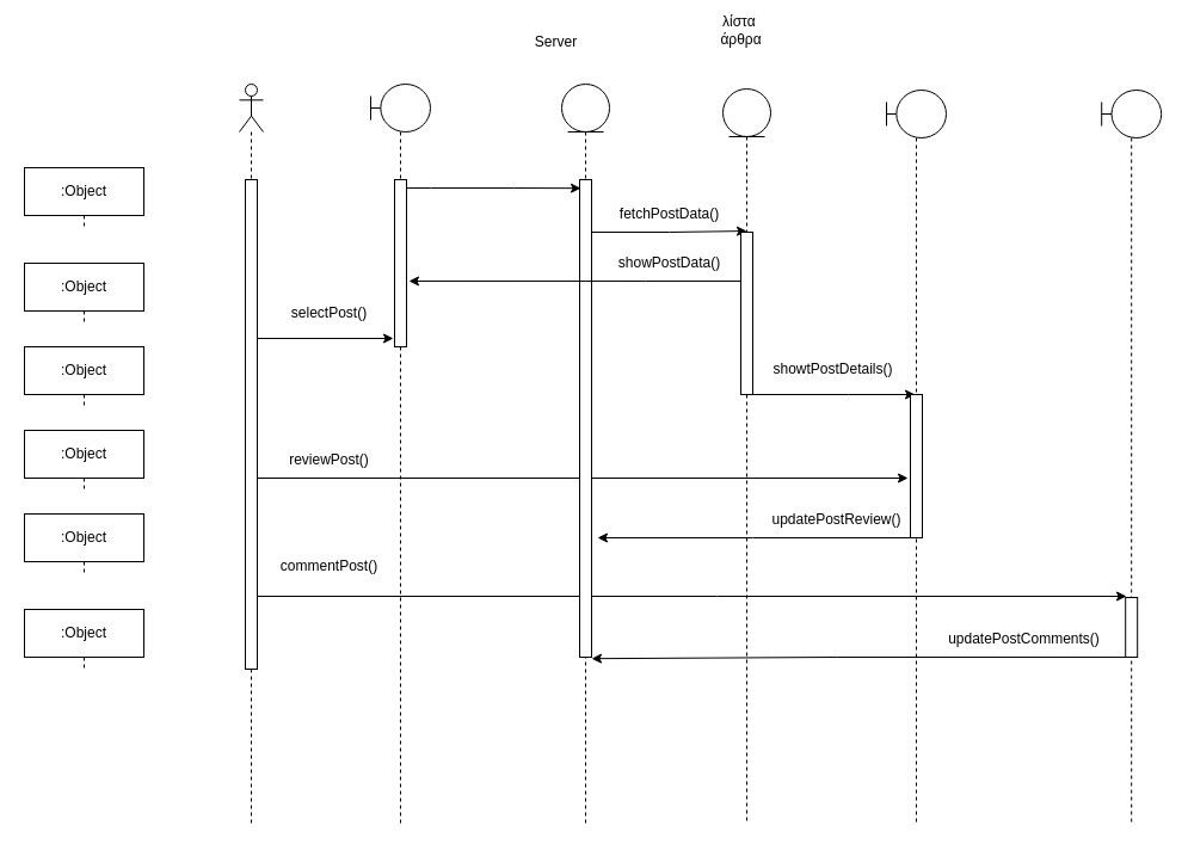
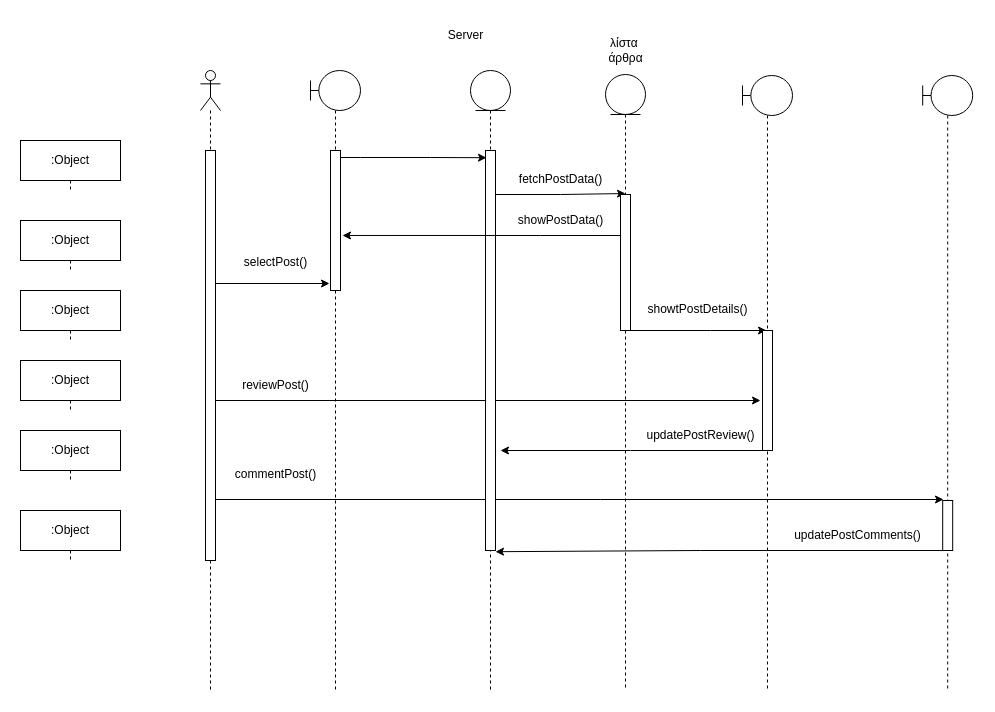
- <mxCell id="18" value="λίστα&amp;nbsp;&lt;br&gt;άρθρα" style="text;html=1;align=center;verticalAlign=middle;resizable=0;points=[];autosize=1;strokeColor=none;fillColor=none;" vertex="1" parent="1"><mxGeometry x="590" y="5" width="60" height="40" as="geometry" /></mxCell>
+ <mxCell id="18" value="λίστα&amp;nbsp;&lt;br&gt;άρθρα" style="text;html=1;align=center;verticalAlign=middle;resizable=0;points=[];autosize=1;strokeColor=none;fillColor=none;" vertex="1" parent="1"><mxGeometry x="595" y="30" width="60" height="40" as="geometry" /></mxCell>
